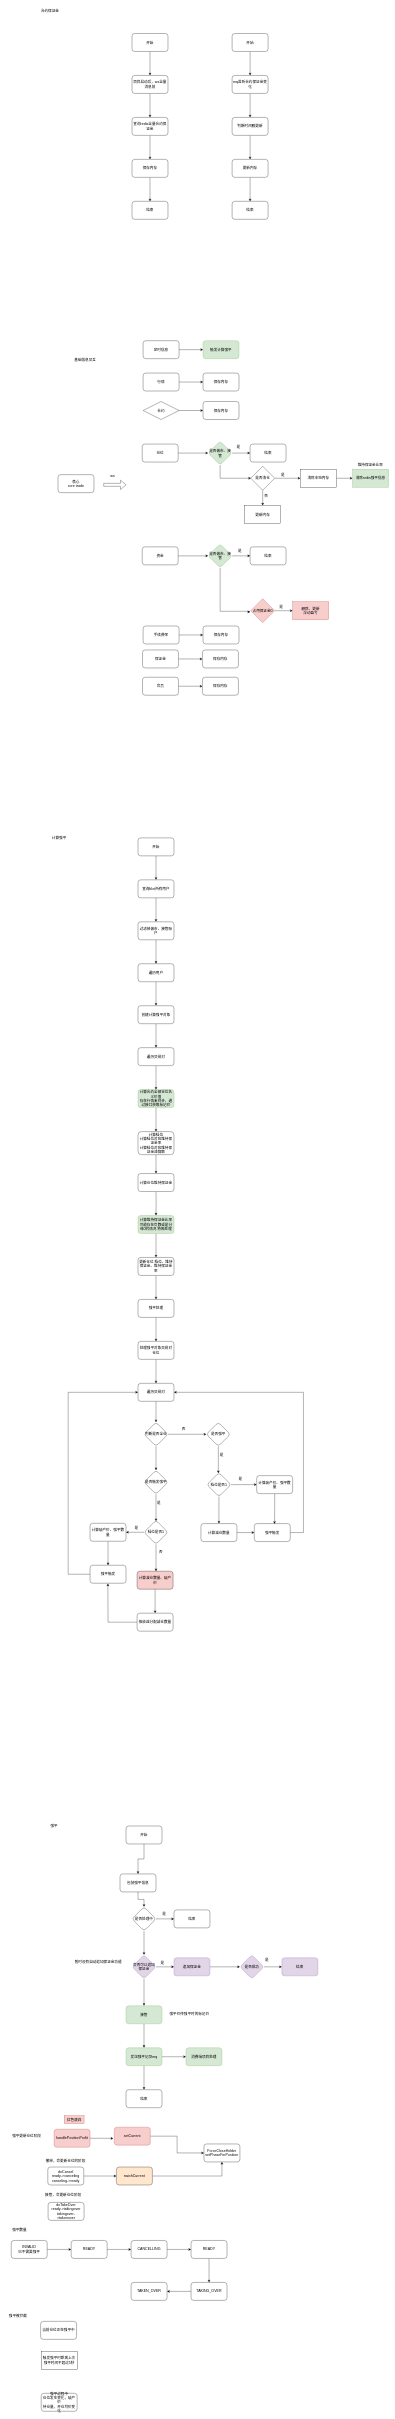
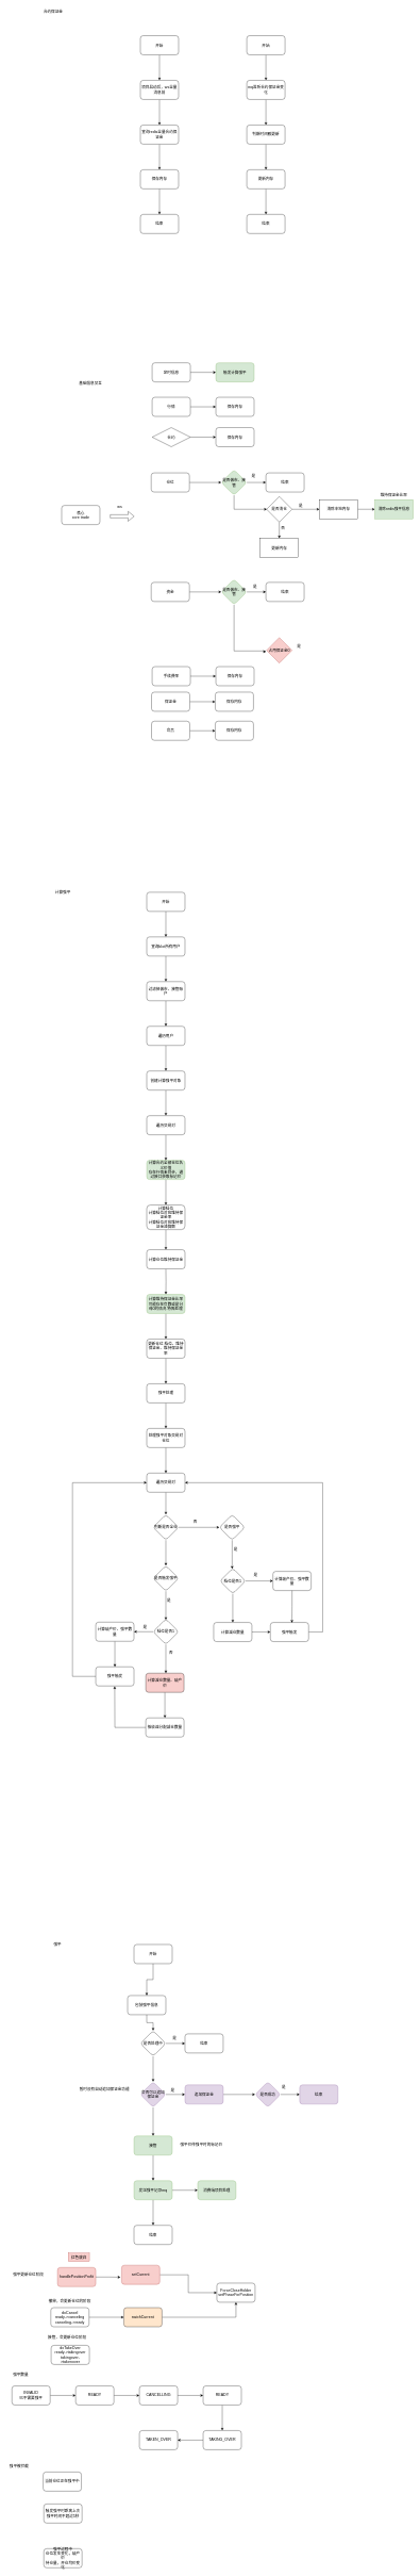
- <mxCell id="34" value="" style="edgeStyle=orthogonalEdgeStyle;rounded=0;orthogonalLoop=1;jettySize=auto;html=1;" parent="1" source="35" target="36" edge="1"><mxGeometry relative="1" as="geometry" /></mxCell>
- <mxCell id="36" value="删除、更新&lt;div&gt;浮动盈亏&lt;/div&gt;" style="whiteSpace=wrap;html=1;fillColor=#f8cecc;strokeColor=#b85450;" parent="1" vertex="1"><mxGeometry x="976" y="2003" width="120" height="60" as="geometry" /></mxCell>
- <mxCell id="190" value="触发强平时距离上次强平时间不超过5秒" style="whiteSpace=wrap;html=1;rounded=0;" parent="1" vertex="1"><mxGeometry x="137" y="7841" width="120" height="60" as="geometry" /></mxCell>
+ <mxCell id="190" value="触发强平时距离上次强平时间不超过5秒" style="rounded=1;whiteSpace=wrap;html=1;" parent="1" vertex="1"><mxGeometry x="137" y="7841" width="120" height="60" as="geometry" /></mxCell>
